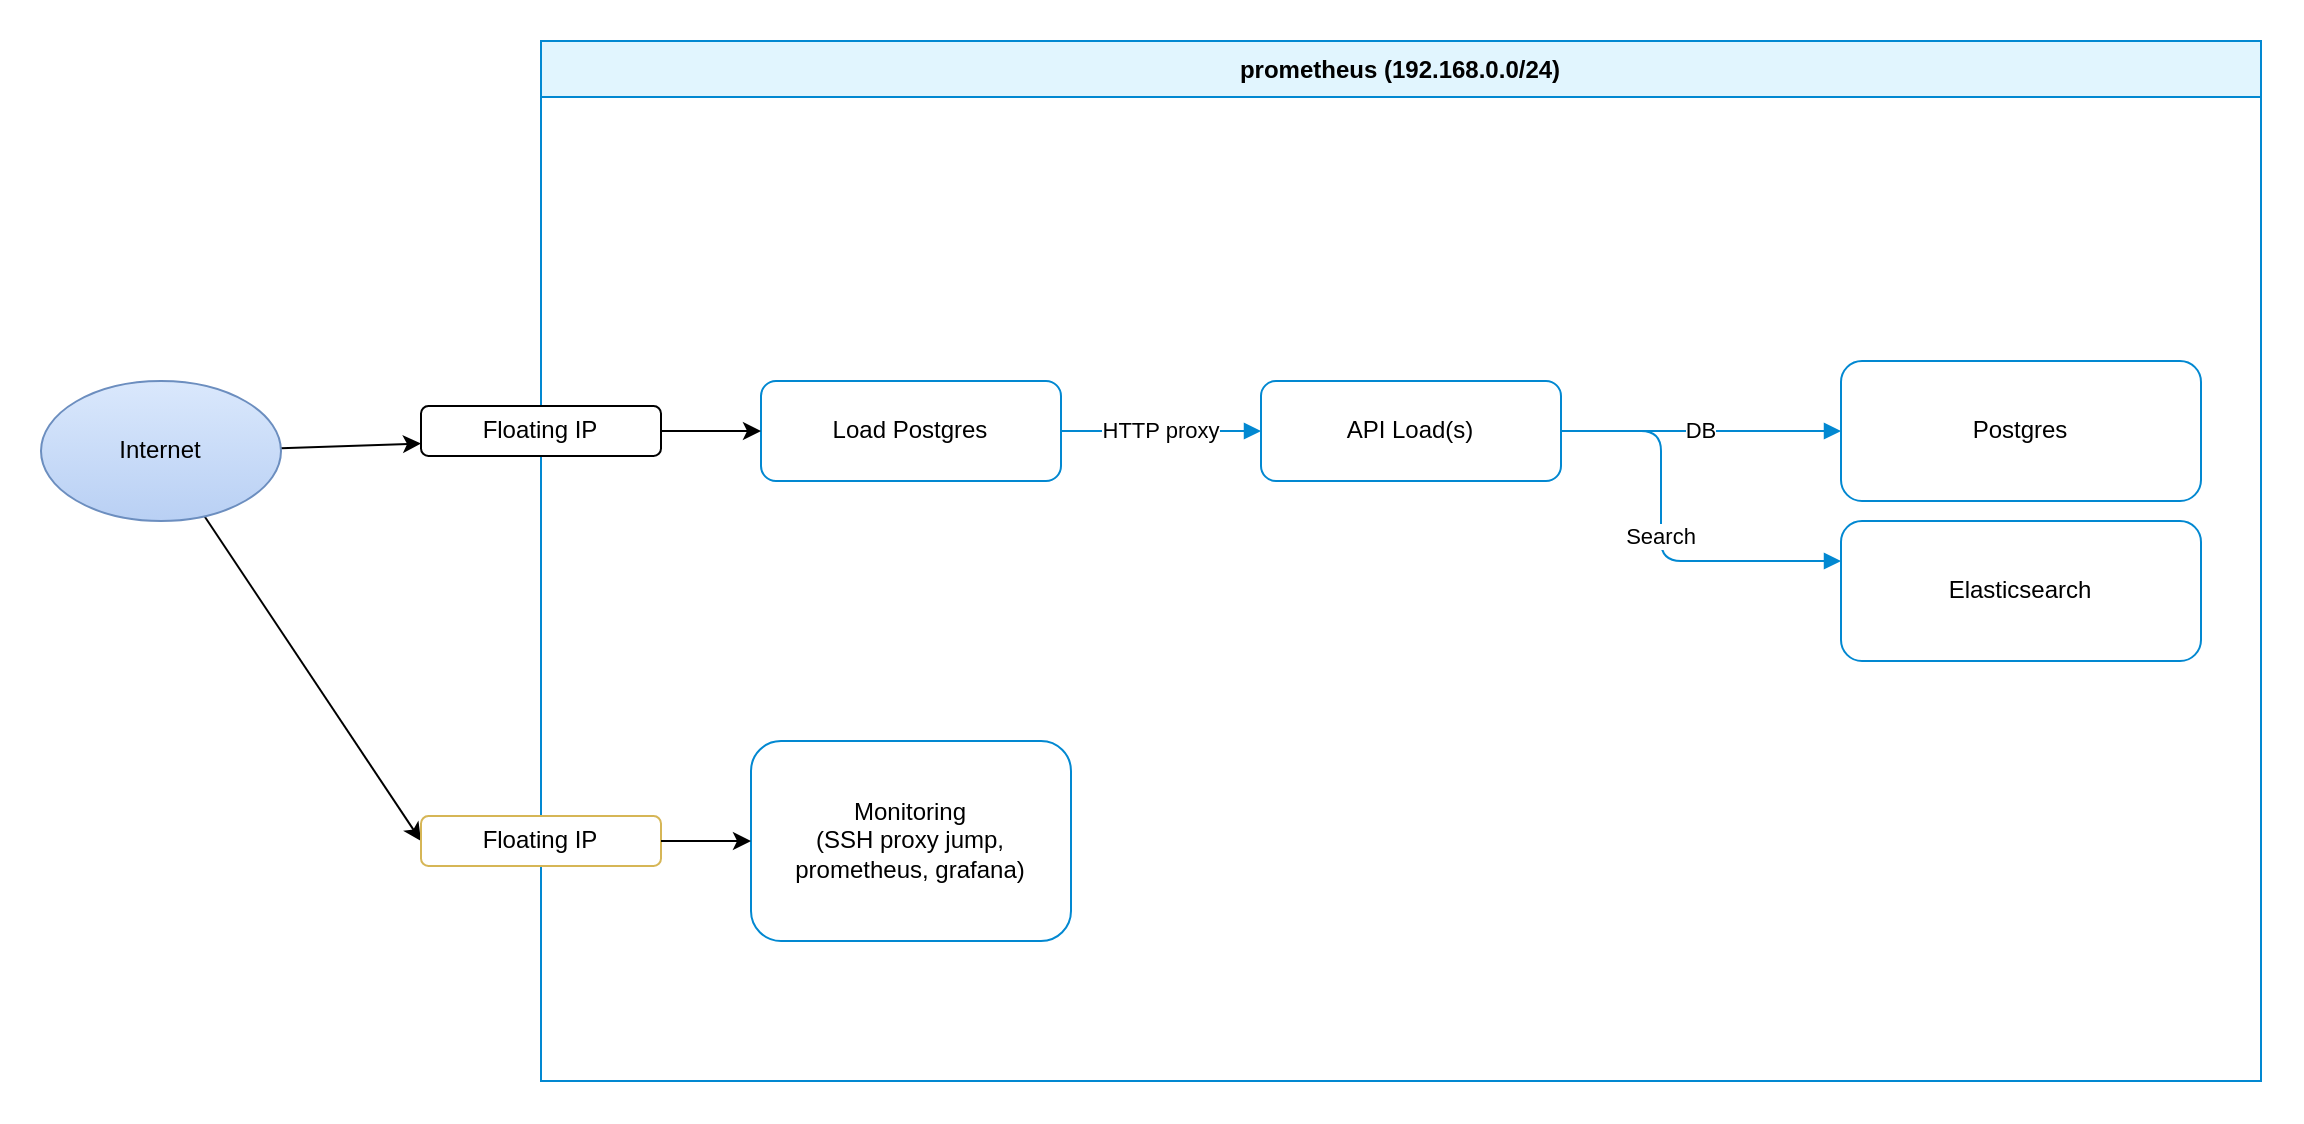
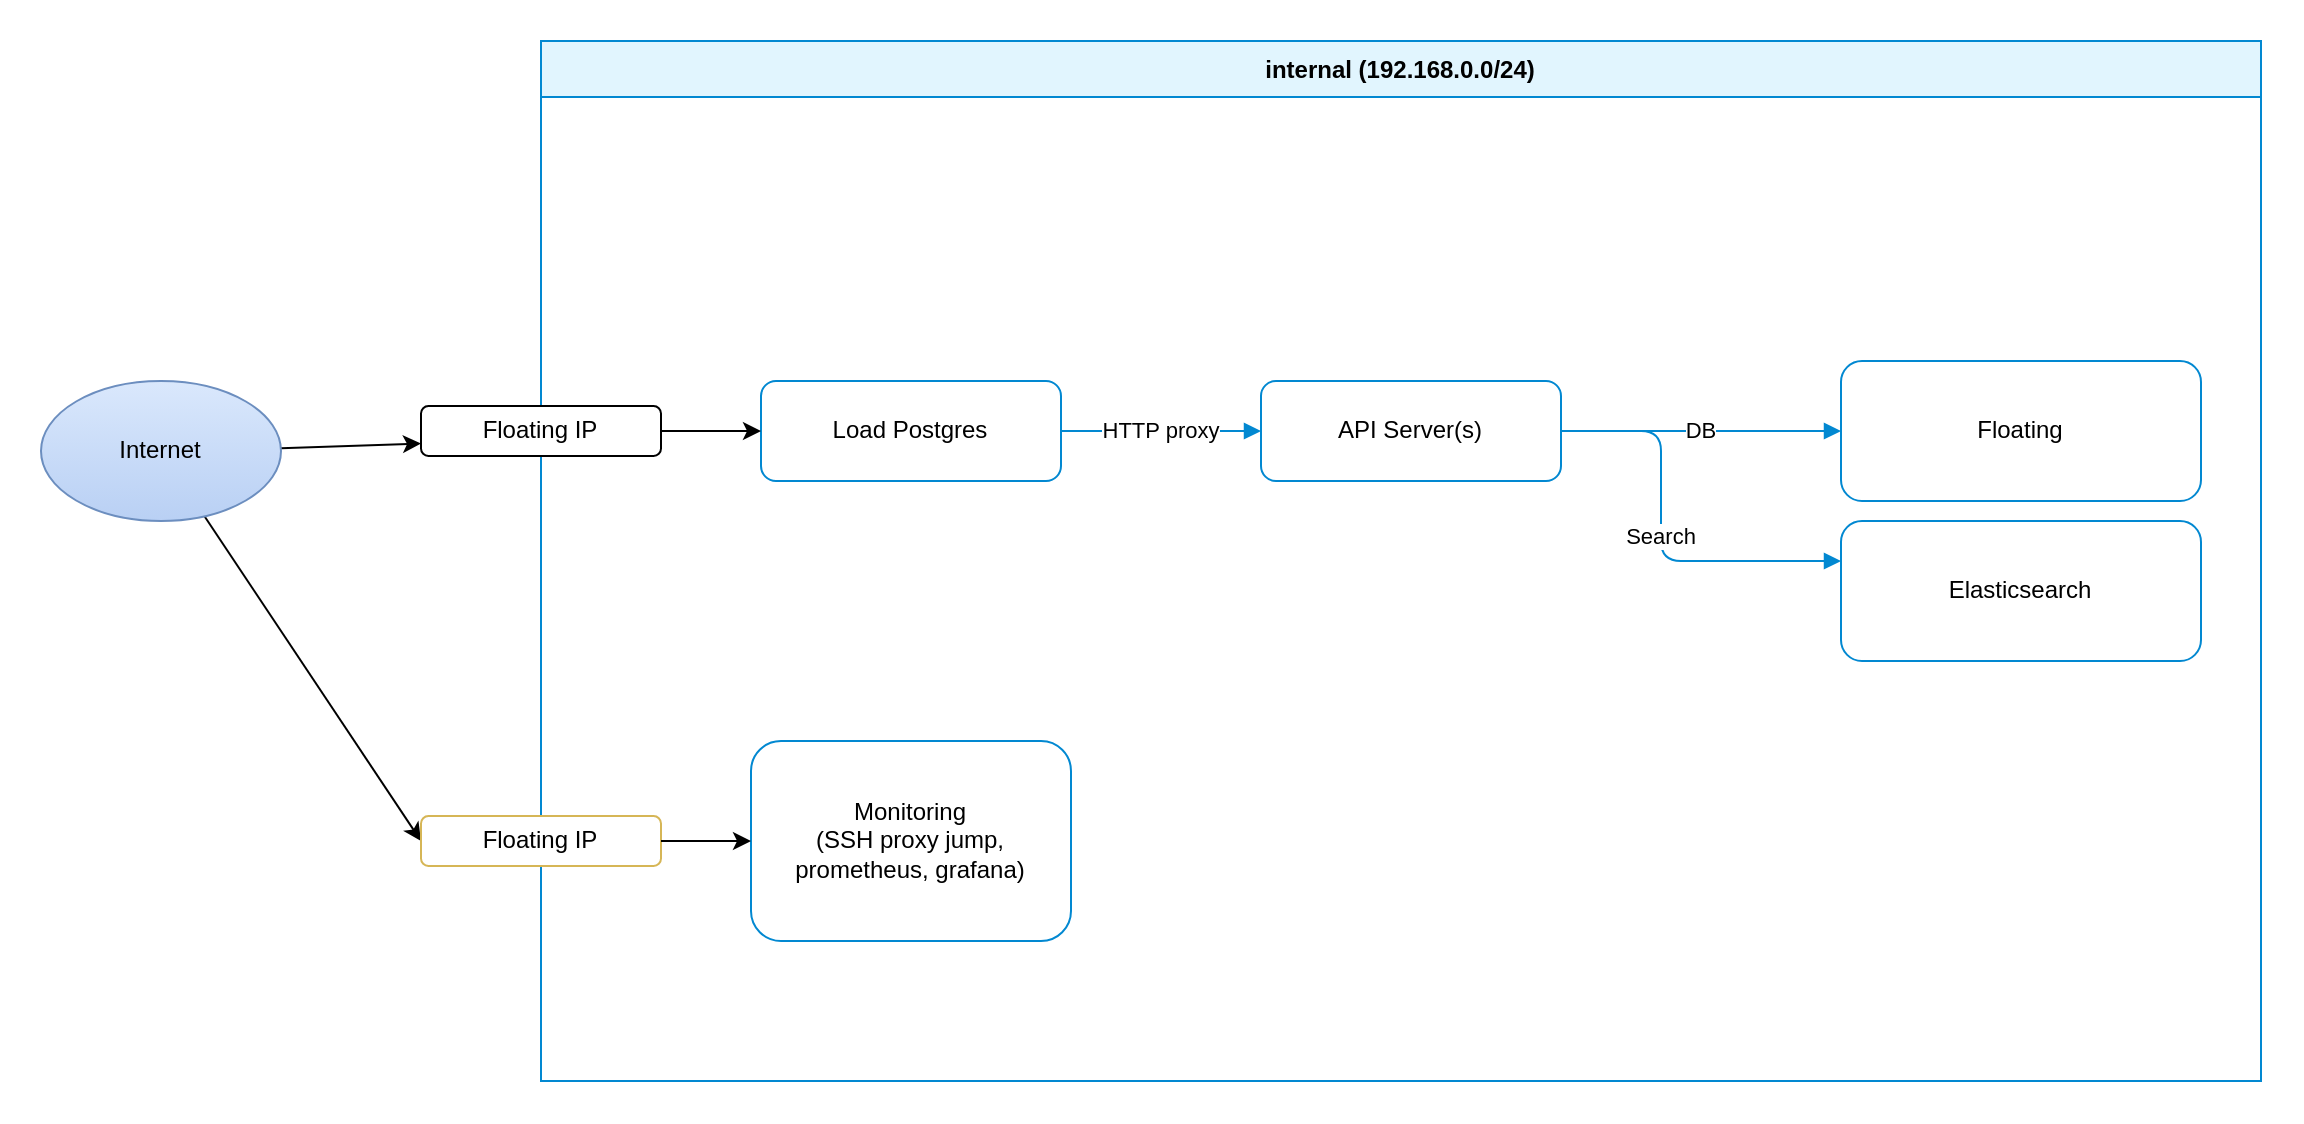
- <mxCell id="5" value="prometheus (192.168.0.0/24)" style="swimlane;horizontal=1;startSize=28;rounded=0;fillColor=#e1f5fe;strokeColor=#0288d1;" parent="1" vertex="1"><mxGeometry x="270" y="20" width="860" height="520" as="geometry" /></mxCell>
+ <mxCell id="5" value="internal (192.168.0.0/24)" style="swimlane;horizontal=1;startSize=28;rounded=0;fillColor=#e1f5fe;strokeColor=#0288d1;" parent="1" vertex="1"><mxGeometry x="270" y="20" width="860" height="520" as="geometry" /></mxCell>
- <mxCell id="7" value="API Load(s)" style="rounded=1;whiteSpace=wrap;html=1;fillColor=#ffffff;strokeColor=#0288d1;" parent="5" vertex="1"><mxGeometry x="360" y="170" width="150" height="50" as="geometry" /></mxCell>
+ <mxCell id="7" value="API Server(s)" style="rounded=1;whiteSpace=wrap;html=1;fillColor=#ffffff;strokeColor=#0288d1;" parent="5" vertex="1"><mxGeometry x="360" y="170" width="150" height="50" as="geometry" /></mxCell>
- <mxCell id="8" value="Postgres" style="rounded=1;whiteSpace=wrap;html=1;fillColor=#ffffff;strokeColor=#0288d1;" parent="5" vertex="1"><mxGeometry x="650" y="160" width="180" height="70" as="geometry" /></mxCell>
+ <mxCell id="8" value="Floating" style="rounded=1;whiteSpace=wrap;html=1;fillColor=#ffffff;strokeColor=#0288d1;" parent="5" vertex="1"><mxGeometry x="650" y="160" width="180" height="70" as="geometry" /></mxCell>
